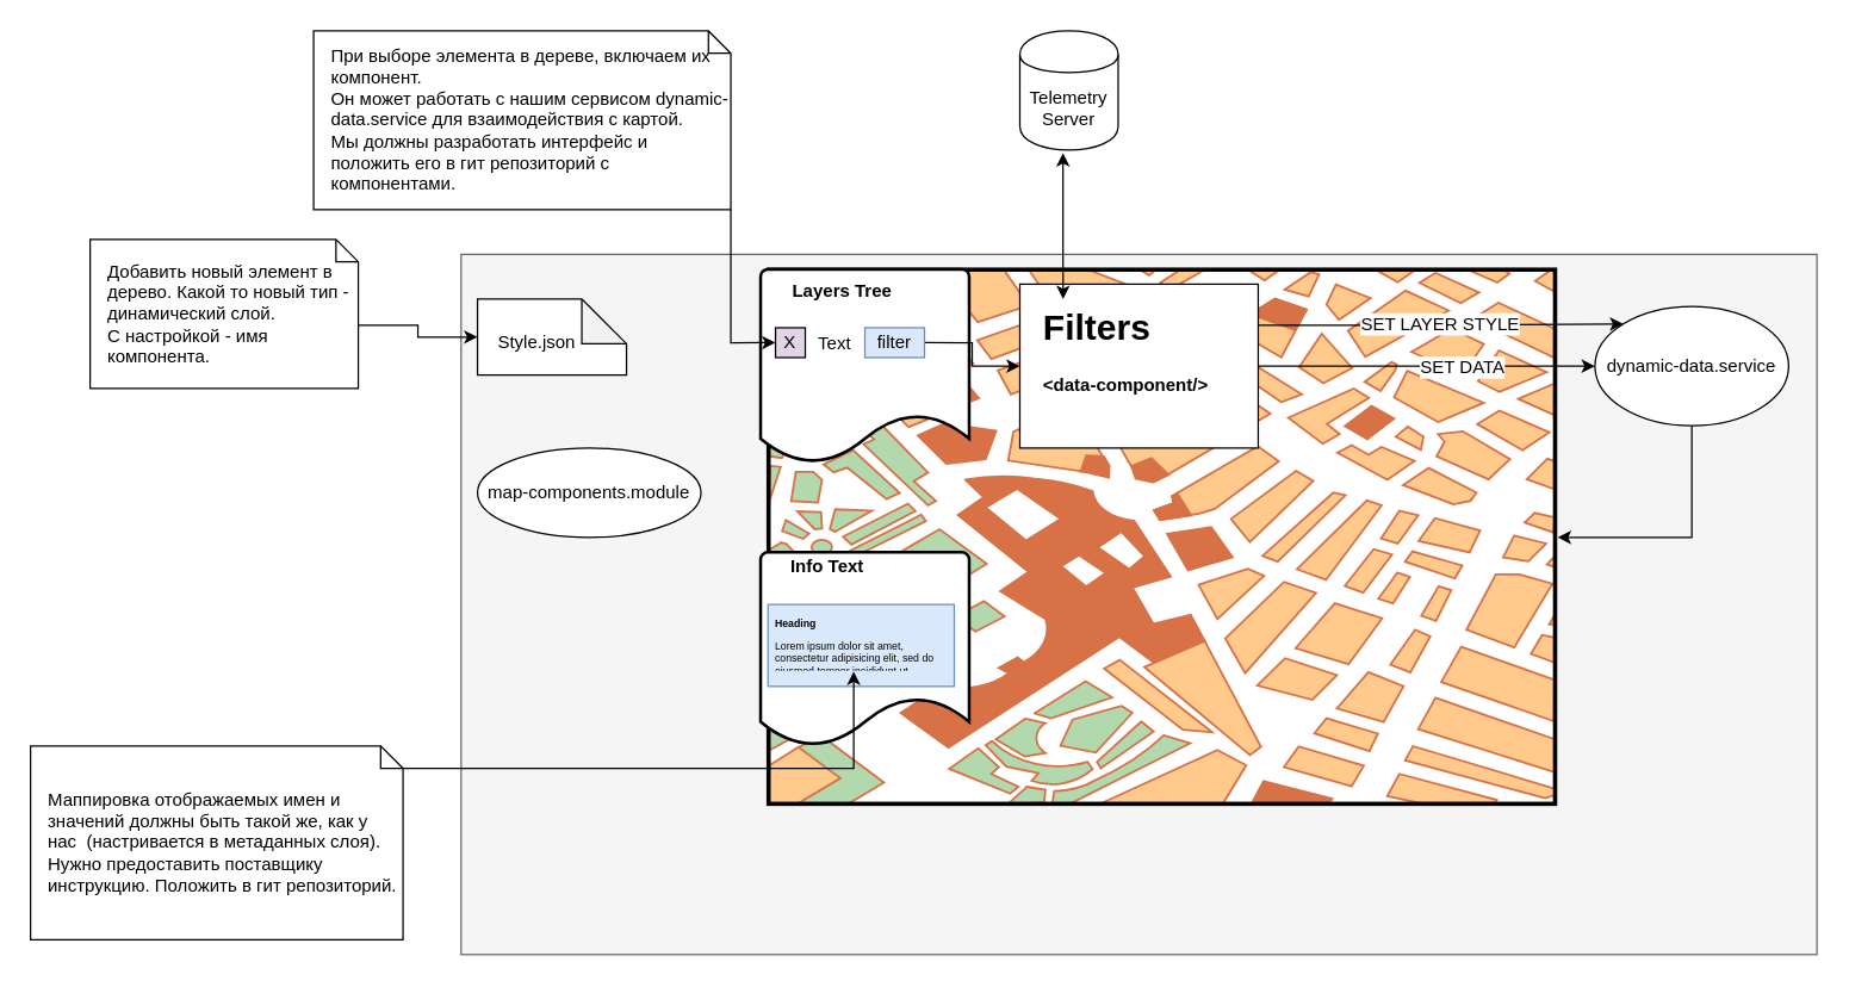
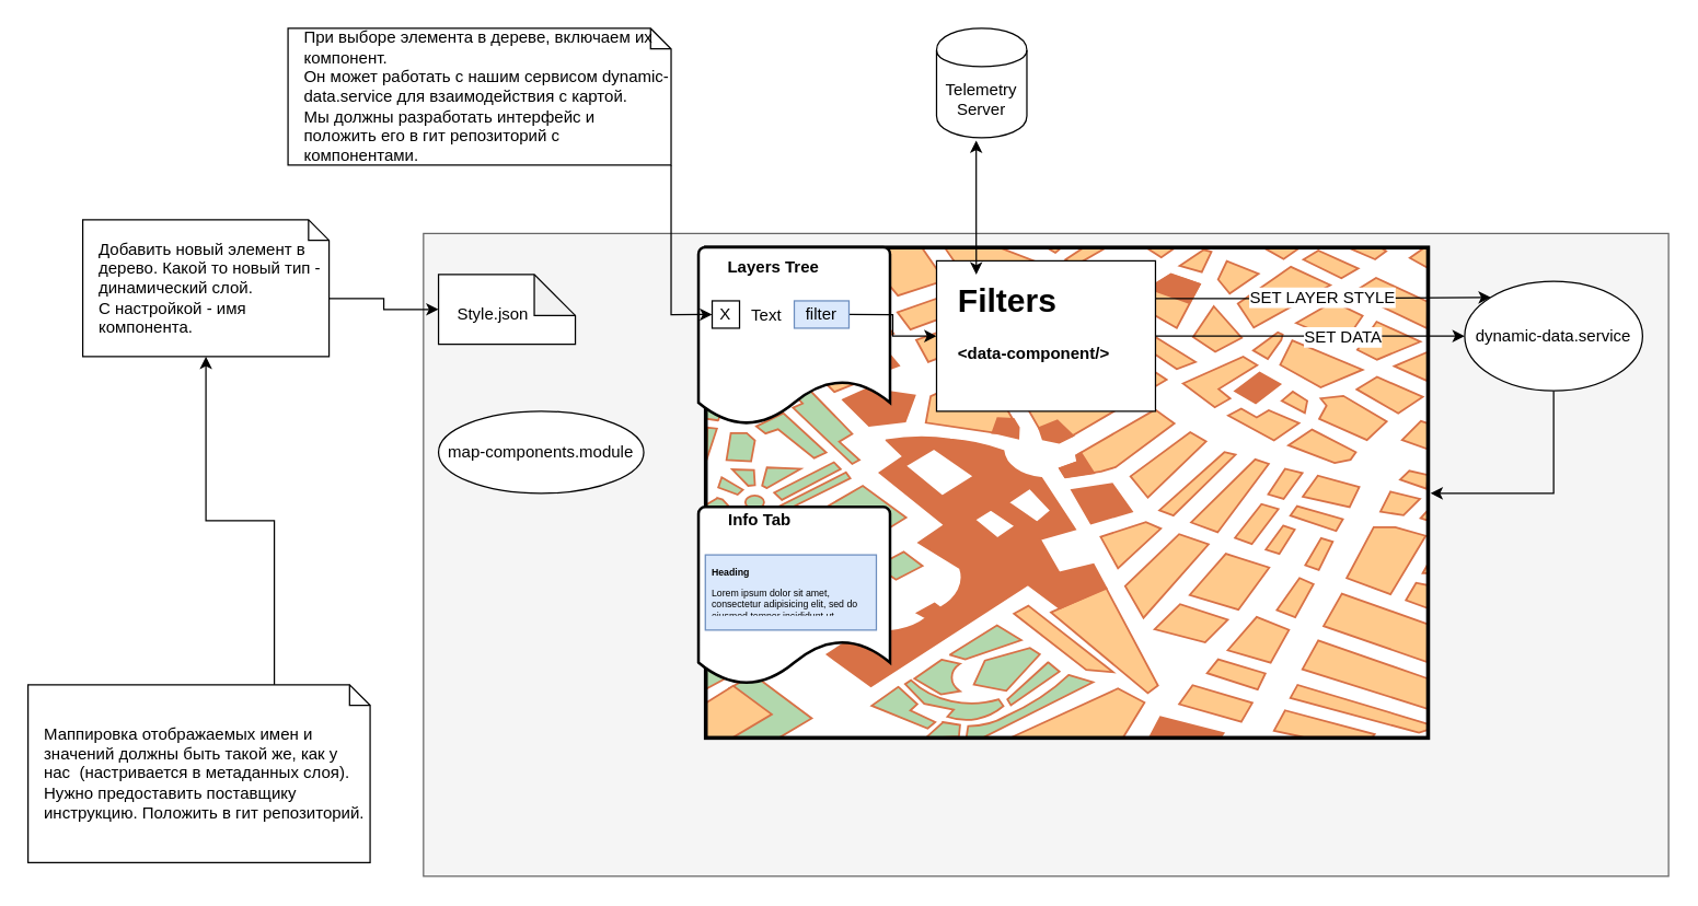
- <mxCell id="31" value="При выборе элемента в дереве, включаем их компонент. &lt;br&gt;Он может работать с нашим сервисом&amp;nbsp;&lt;span style=&quot;text-align: center&quot;&gt;dynamic-data.service для взаимодействия с картой.&lt;br&gt;Мы должны разработать интерфейс и положить его в гит репозиторий с компонентами.&lt;br&gt;&lt;/span&gt;" style="shape=note;size=15;align=left;spacingLeft=10;html=1;whiteSpace=wrap;fontSize=12;" parent="1" vertex="1"><mxGeometry x="210" y="20" width="280" height="120" as="geometry" /></mxCell>
+ <mxCell id="31" value="При выборе элемента в дереве, включаем их компонент. &lt;br&gt;Он может работать с нашим сервисом&amp;nbsp;&lt;span style=&quot;text-align: center&quot;&gt;dynamic-data.service для взаимодействия с картой.&lt;br&gt;Мы должны разработать интерфейс и положить его в гит репозиторий с компонентами.&lt;br&gt;&lt;/span&gt;" style="shape=note;size=15;align=left;spacingLeft=10;html=1;whiteSpace=wrap;fontSize=12;" parent="1" vertex="1"><mxGeometry x="210" y="20" width="280" height="100" as="geometry" /></mxCell>
- <mxCell id="15" value="X" style="whiteSpace=wrap;html=1;aspect=fixed;fillColor=#e1d5e7;" parent="1" vertex="1"><mxGeometry x="520" y="219.25" width="20" height="20" as="geometry" /></mxCell>
+ <mxCell id="15" value="X" style="whiteSpace=wrap;html=1;aspect=fixed;" parent="1" vertex="1"><mxGeometry x="520" y="219.25" width="20" height="20" as="geometry" /></mxCell>
- <mxCell id="17" value="Info Text" style="text;html=1;strokeColor=none;fillColor=none;align=center;verticalAlign=middle;whiteSpace=wrap;rounded=0;fontStyle=1" parent="1" vertex="1"><mxGeometry x="510" y="370" width="90" height="20" as="geometry" /></mxCell>
+ <mxCell id="17" value="Info Tab" style="text;html=1;strokeColor=none;fillColor=none;align=center;verticalAlign=middle;whiteSpace=wrap;rounded=0;fontStyle=1" parent="1" vertex="1"><mxGeometry x="510" y="370" width="90" height="20" as="geometry" /></mxCell>
- <mxCell id="33" style="edgeStyle=orthogonalEdgeStyle;rounded=0;orthogonalLoop=1;jettySize=auto;html=1;exitX=0;exitY=0;exitDx=180;exitDy=15;exitPerimeter=0;entryX=0.5;entryY=1;entryDx=0;entryDy=0;fontSize=12;" parent="1" source="34" target="19" edge="1"><mxGeometry relative="1" as="geometry" /></mxCell>
+ <mxCell id="33" style="edgeStyle=orthogonalEdgeStyle;rounded=0;orthogonalLoop=1;jettySize=auto;html=1;exitX=0;exitY=0;exitDx=180;exitDy=15;exitPerimeter=0;fontSize=12;" parent="1" source="34" target="28" edge="1"><mxGeometry relative="1" as="geometry" /></mxCell>
